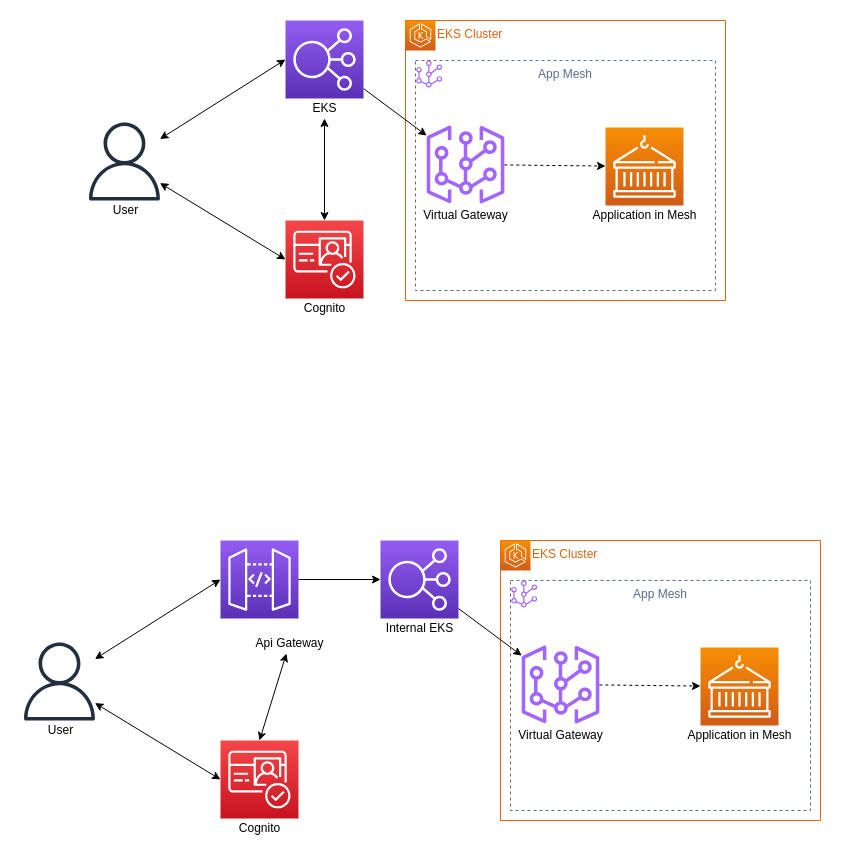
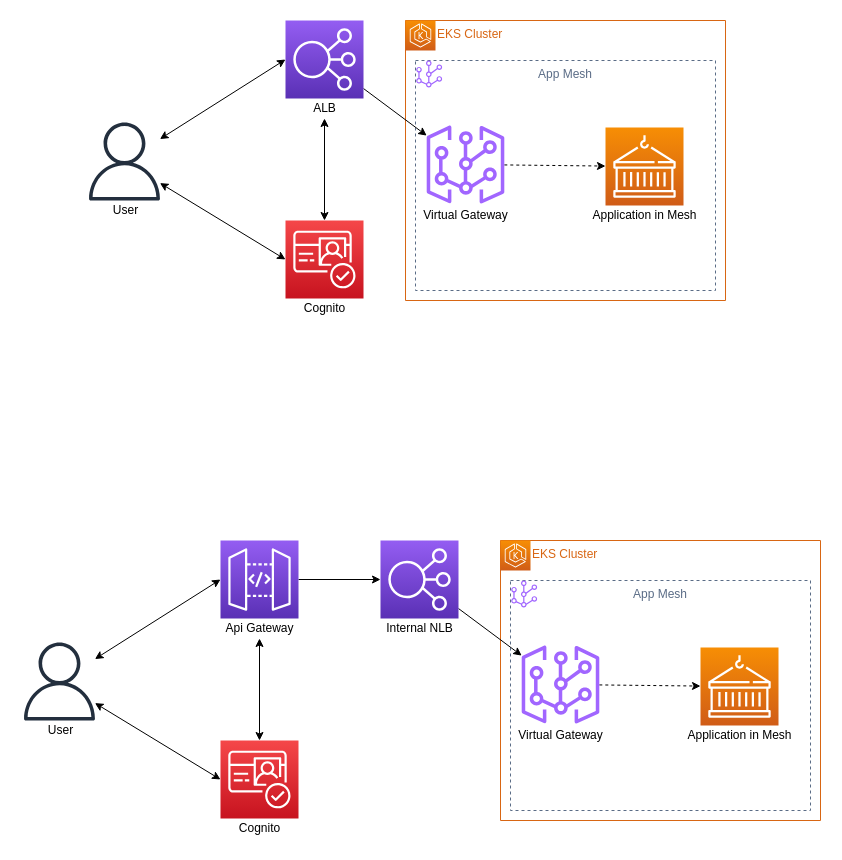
- <mxCell id="15" value="EKS" style="text;html=1;align=center;verticalAlign=middle;resizable=0;points=[];autosize=1;strokeColor=none;fillColor=none;" vertex="1" parent="1"><mxGeometry x="304" y="98" width="40" height="20" as="geometry" /></mxCell>
+ <mxCell id="15" value="ALB" style="text;html=1;align=center;verticalAlign=middle;resizable=0;points=[];autosize=1;strokeColor=none;fillColor=none;" vertex="1" parent="1"><mxGeometry x="304" y="98" width="40" height="20" as="geometry" /></mxCell>
- <mxCell id="42" value="Internal EKS" style="text;html=1;align=center;verticalAlign=middle;resizable=0;points=[];autosize=1;strokeColor=none;fillColor=none;" vertex="1" parent="1"><mxGeometry x="379" y="618" width="80" height="20" as="geometry" /></mxCell>
+ <mxCell id="42" value="Internal NLB" style="text;html=1;align=center;verticalAlign=middle;resizable=0;points=[];autosize=1;strokeColor=none;fillColor=none;" vertex="1" parent="1"><mxGeometry x="379" y="618" width="80" height="20" as="geometry" /></mxCell>
- <mxCell id="33" value="Api Gateway" style="text;html=1;align=center;verticalAlign=middle;resizable=0;points=[];autosize=1;strokeColor=none;fillColor=none;" vertex="1" parent="1"><mxGeometry x="249" y="633" width="80" height="20" as="geometry" /></mxCell>
+ <mxCell id="33" value="Api Gateway" style="text;html=1;align=center;verticalAlign=middle;resizable=0;points=[];autosize=1;strokeColor=none;fillColor=none;" vertex="1" parent="1"><mxGeometry x="219" y="618" width="80" height="20" as="geometry" /></mxCell>
